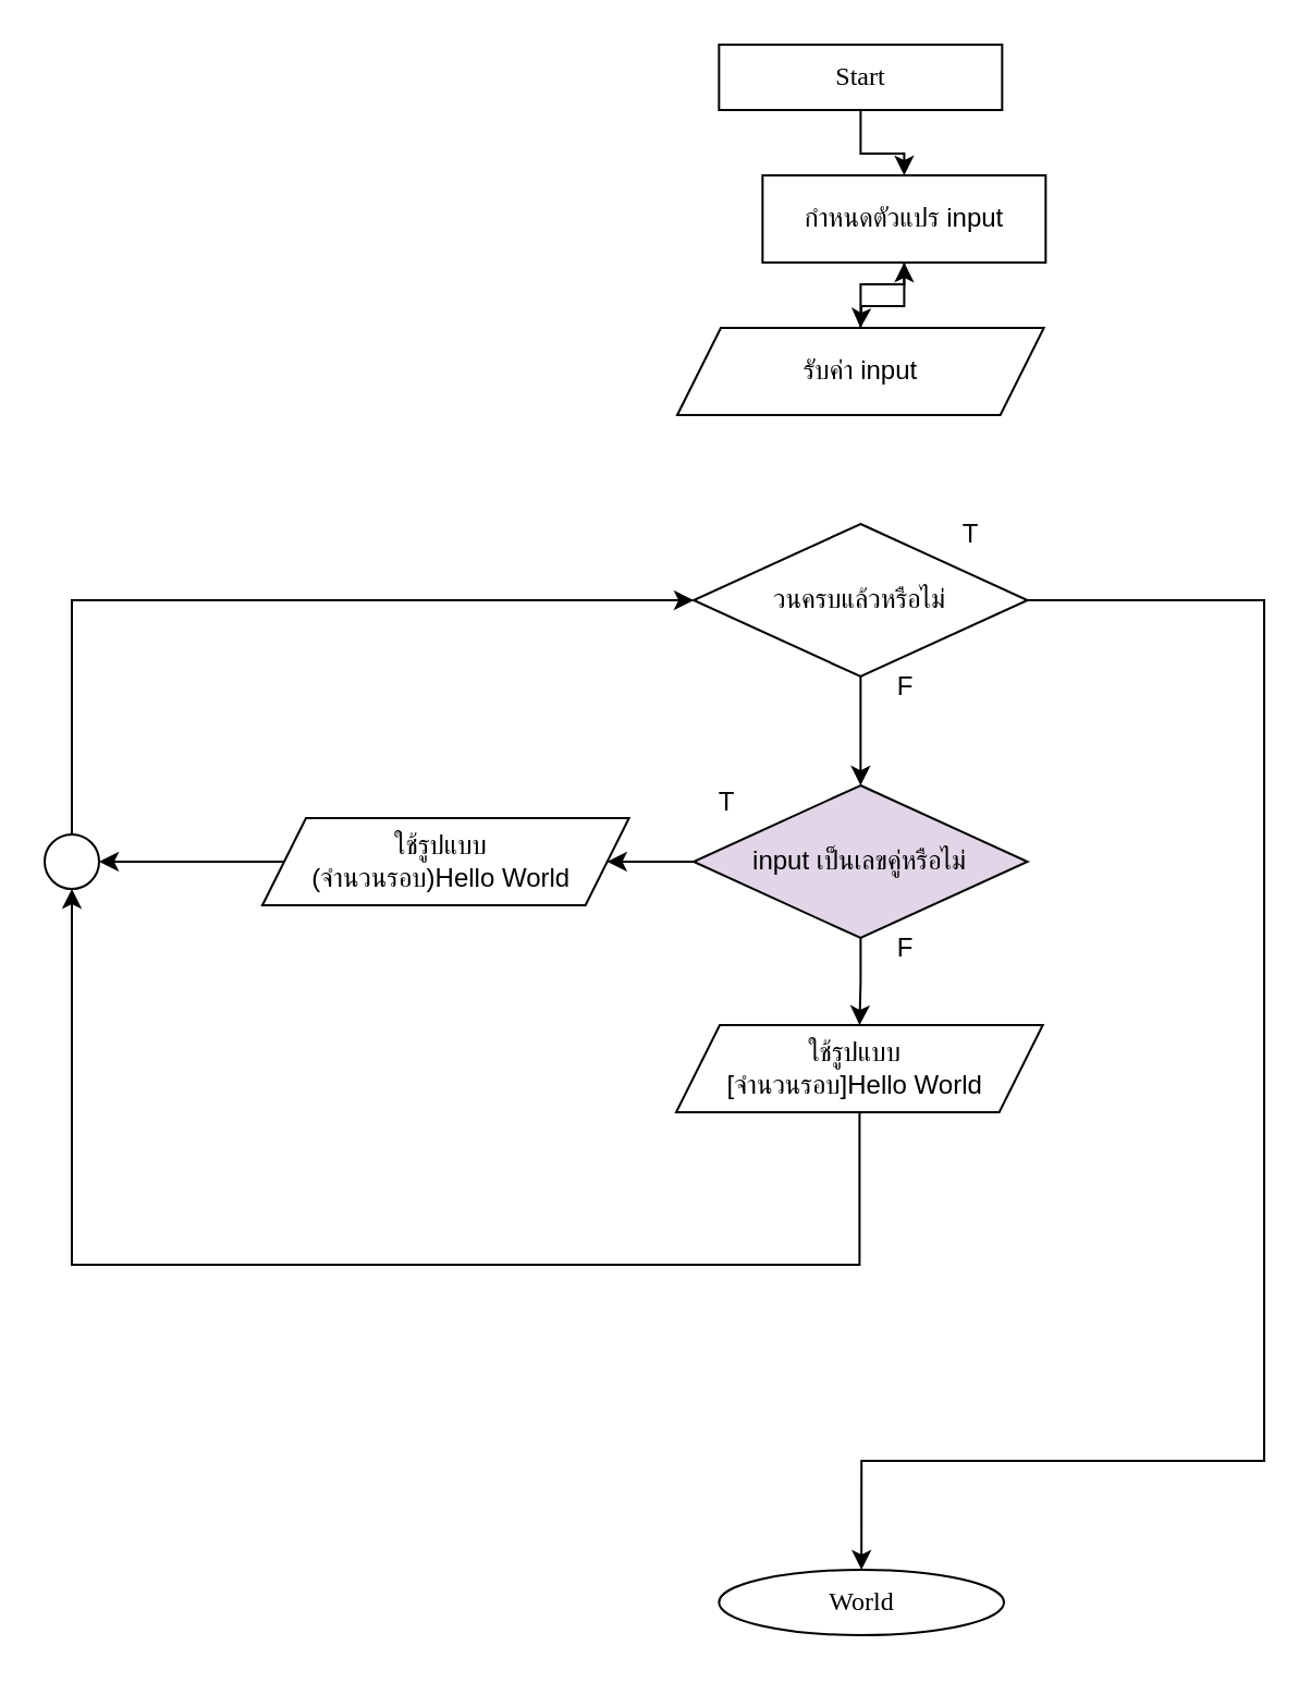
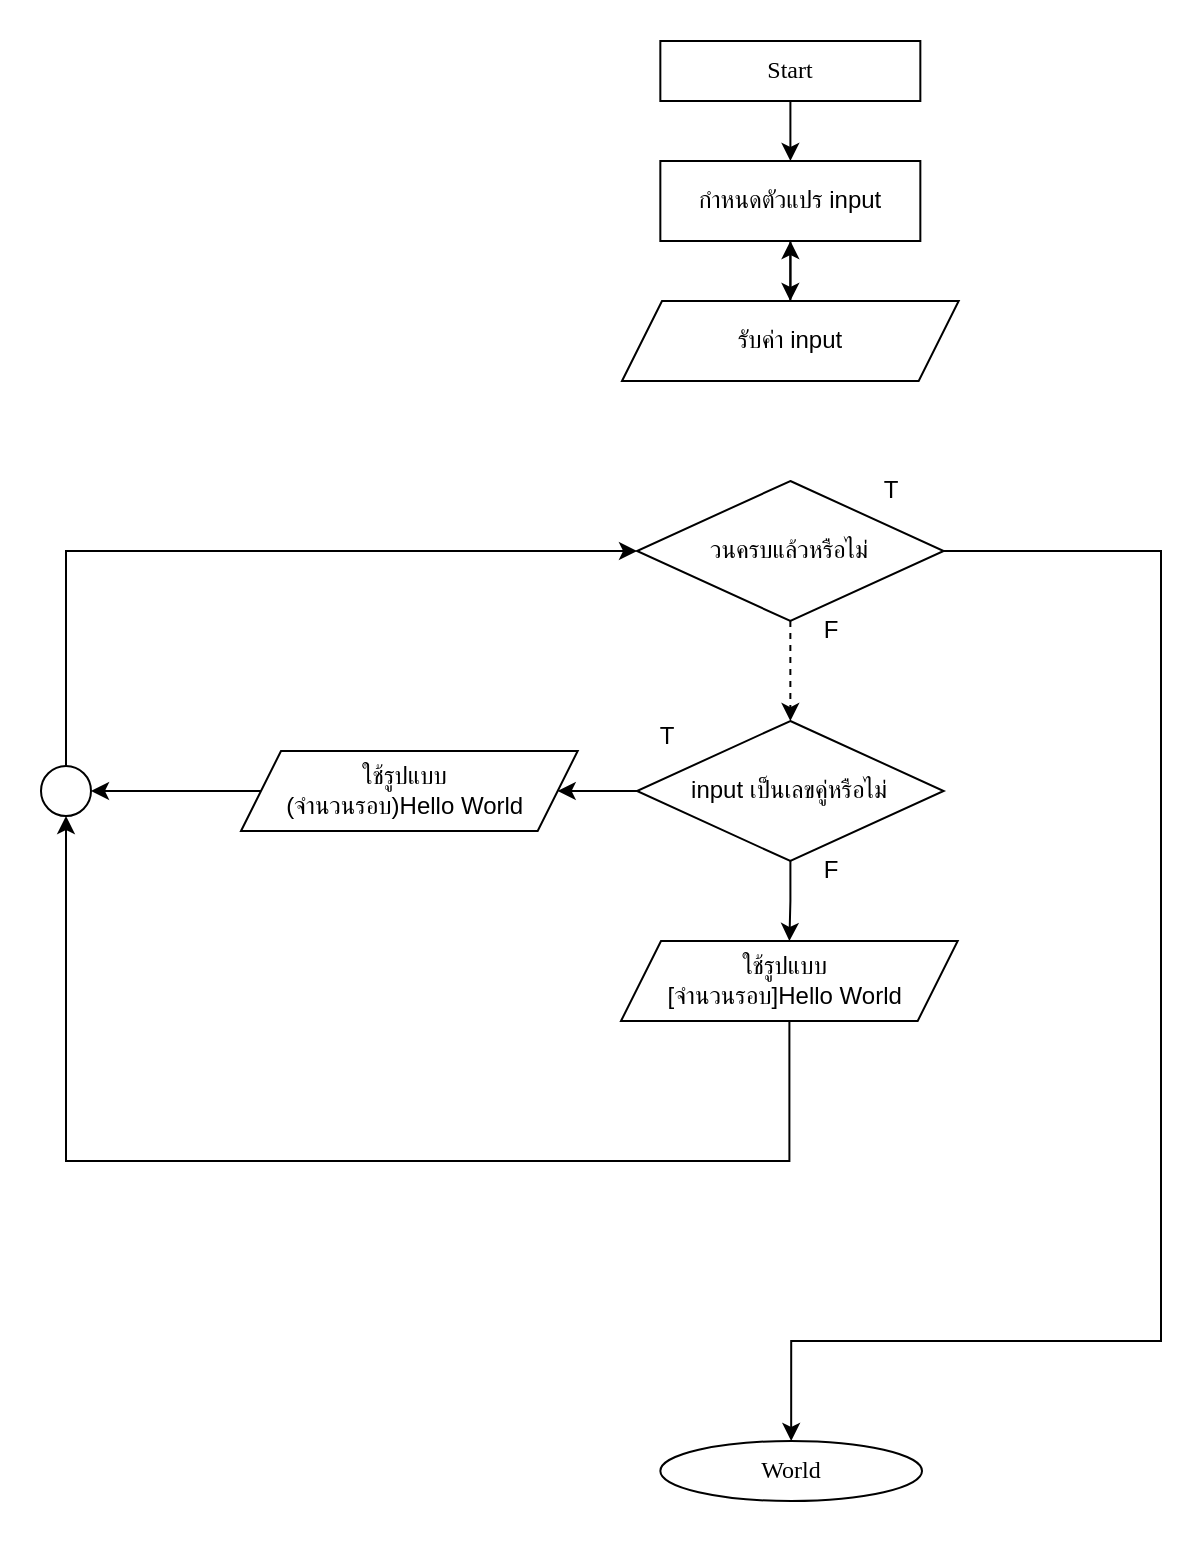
- <mxCell id="5" value="กำหนดตัวแปร input" style="rounded=0;whiteSpace=wrap;html=1;" vertex="1" parent="1"><mxGeometry x="349.67" y="80" width="130" height="40" as="geometry" /></mxCell>
+ <mxCell id="5" value="กำหนดตัวแปร input" style="rounded=0;whiteSpace=wrap;html=1;" vertex="1" parent="1"><mxGeometry x="329.67" y="80" width="130" height="40" as="geometry" /></mxCell>
- <mxCell id="11" value="" style="edgeStyle=orthogonalEdgeStyle;rounded=0;orthogonalLoop=1;jettySize=auto;html=1;" edge="1" parent="1" source="13" target="10"><mxGeometry relative="1" as="geometry" /></mxCell>
+ <mxCell id="11" value="" style="edgeStyle=orthogonalEdgeStyle;rounded=0;orthogonalLoop=1;jettySize=auto;html=1;dashed=1;" edge="1" parent="1" source="13" target="10"><mxGeometry relative="1" as="geometry" /></mxCell>
- <mxCell id="10" value="input เป็นเลขคู่หรือไม่" style="rhombus;whiteSpace=wrap;html=1;fillColor=#e1d5e7;" vertex="1" parent="1"><mxGeometry x="318" y="360" width="153.33" height="70" as="geometry" /></mxCell>
+ <mxCell id="10" value="input เป็นเลขคู่หรือไม่" style="rhombus;whiteSpace=wrap;html=1;" vertex="1" parent="1"><mxGeometry x="318" y="360" width="153.33" height="70" as="geometry" /></mxCell>
